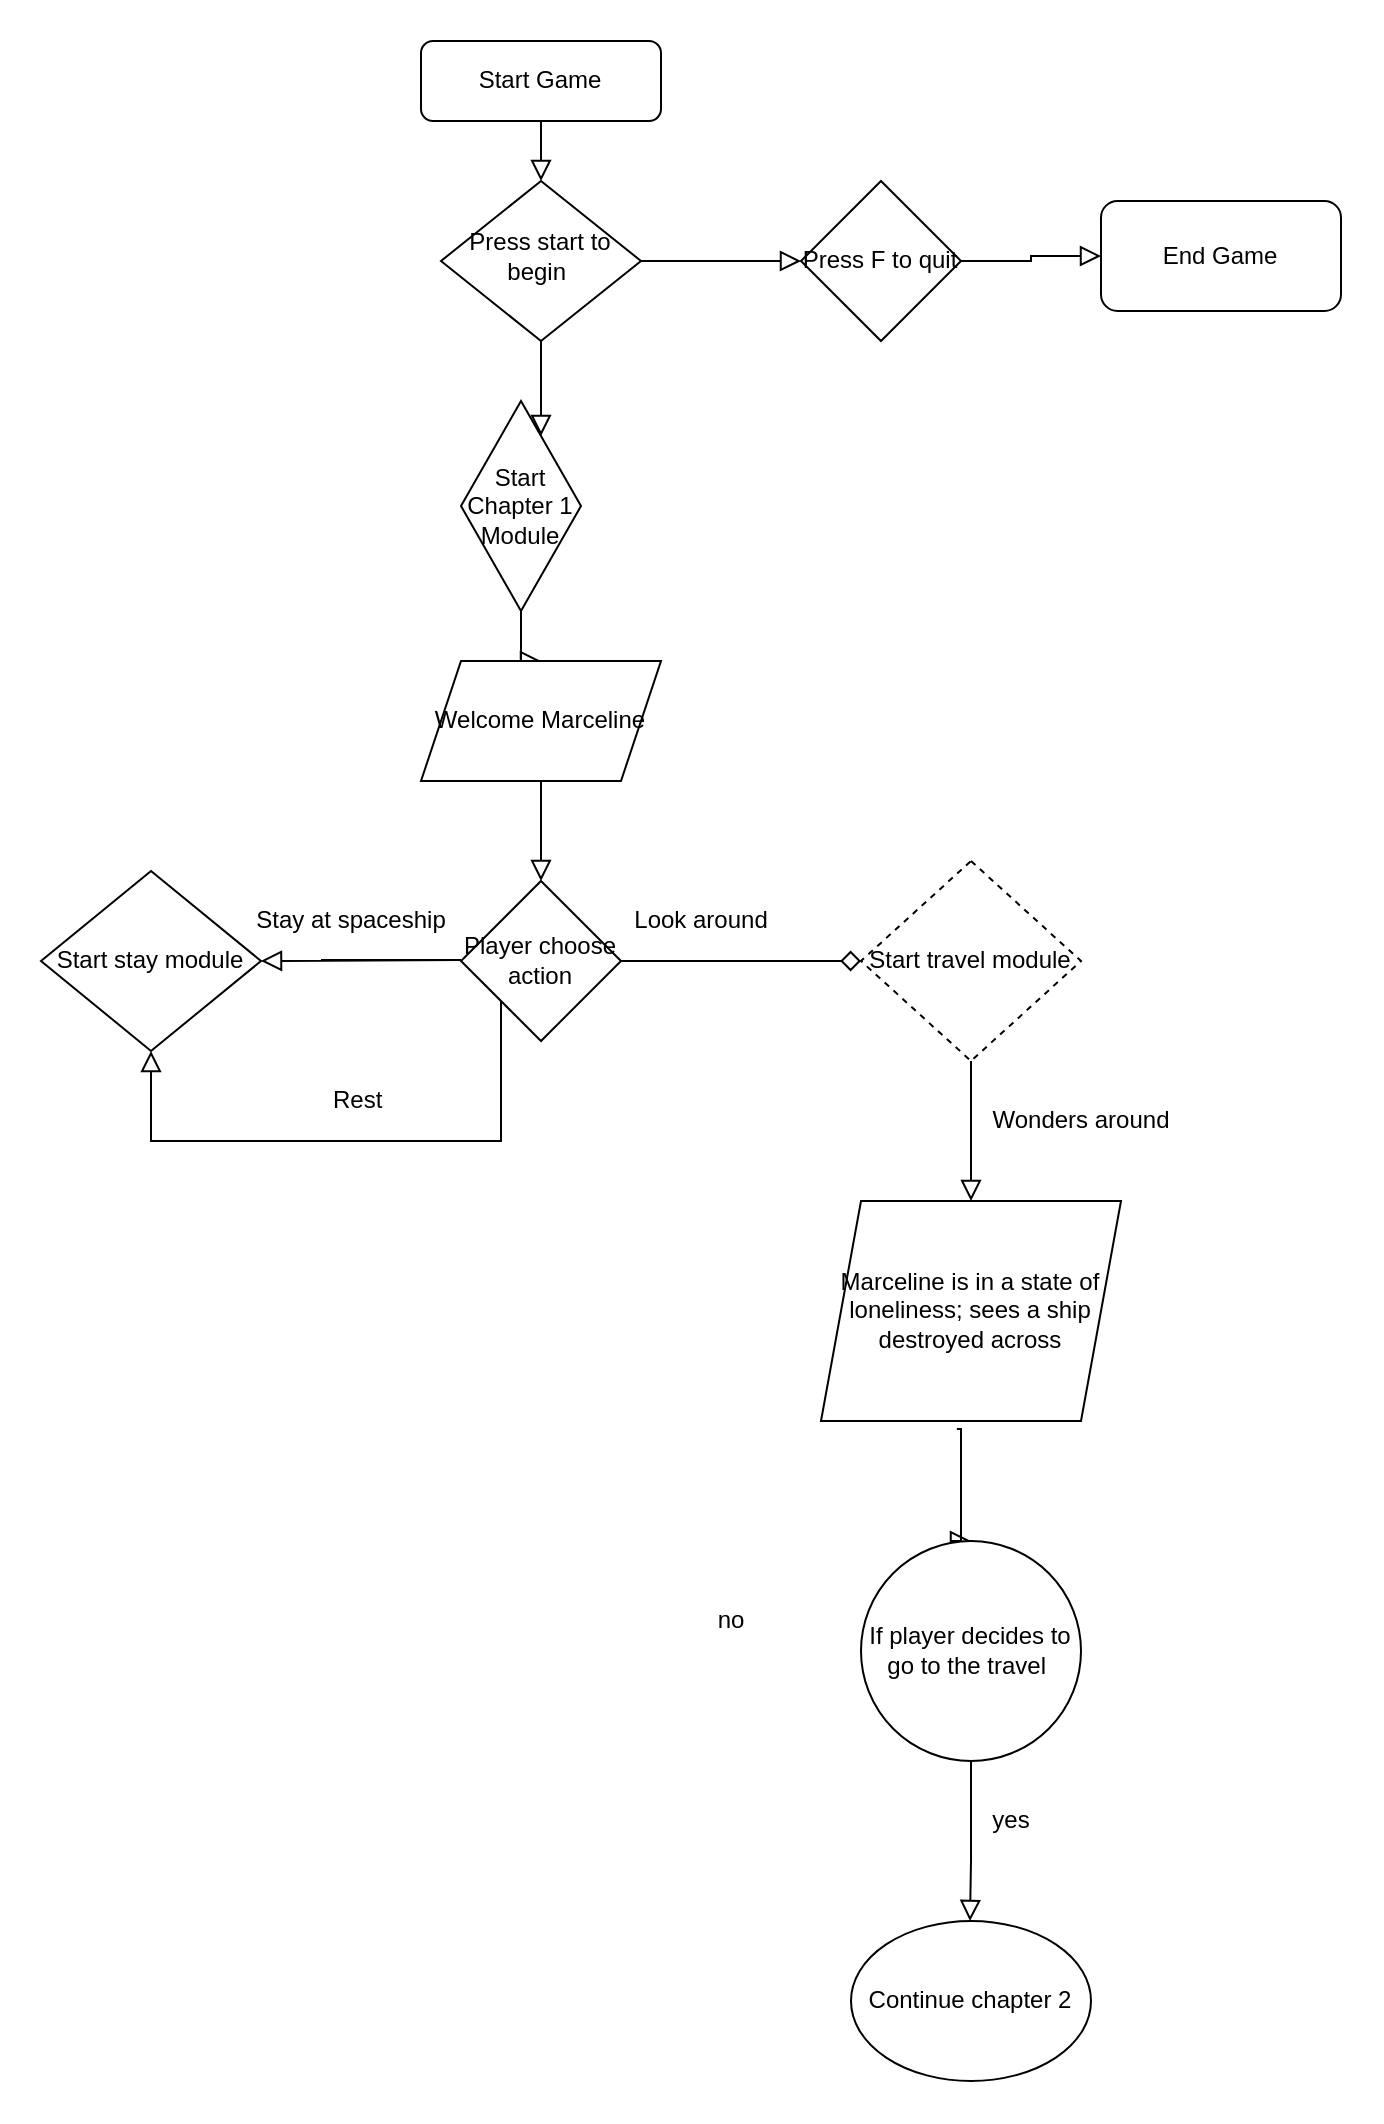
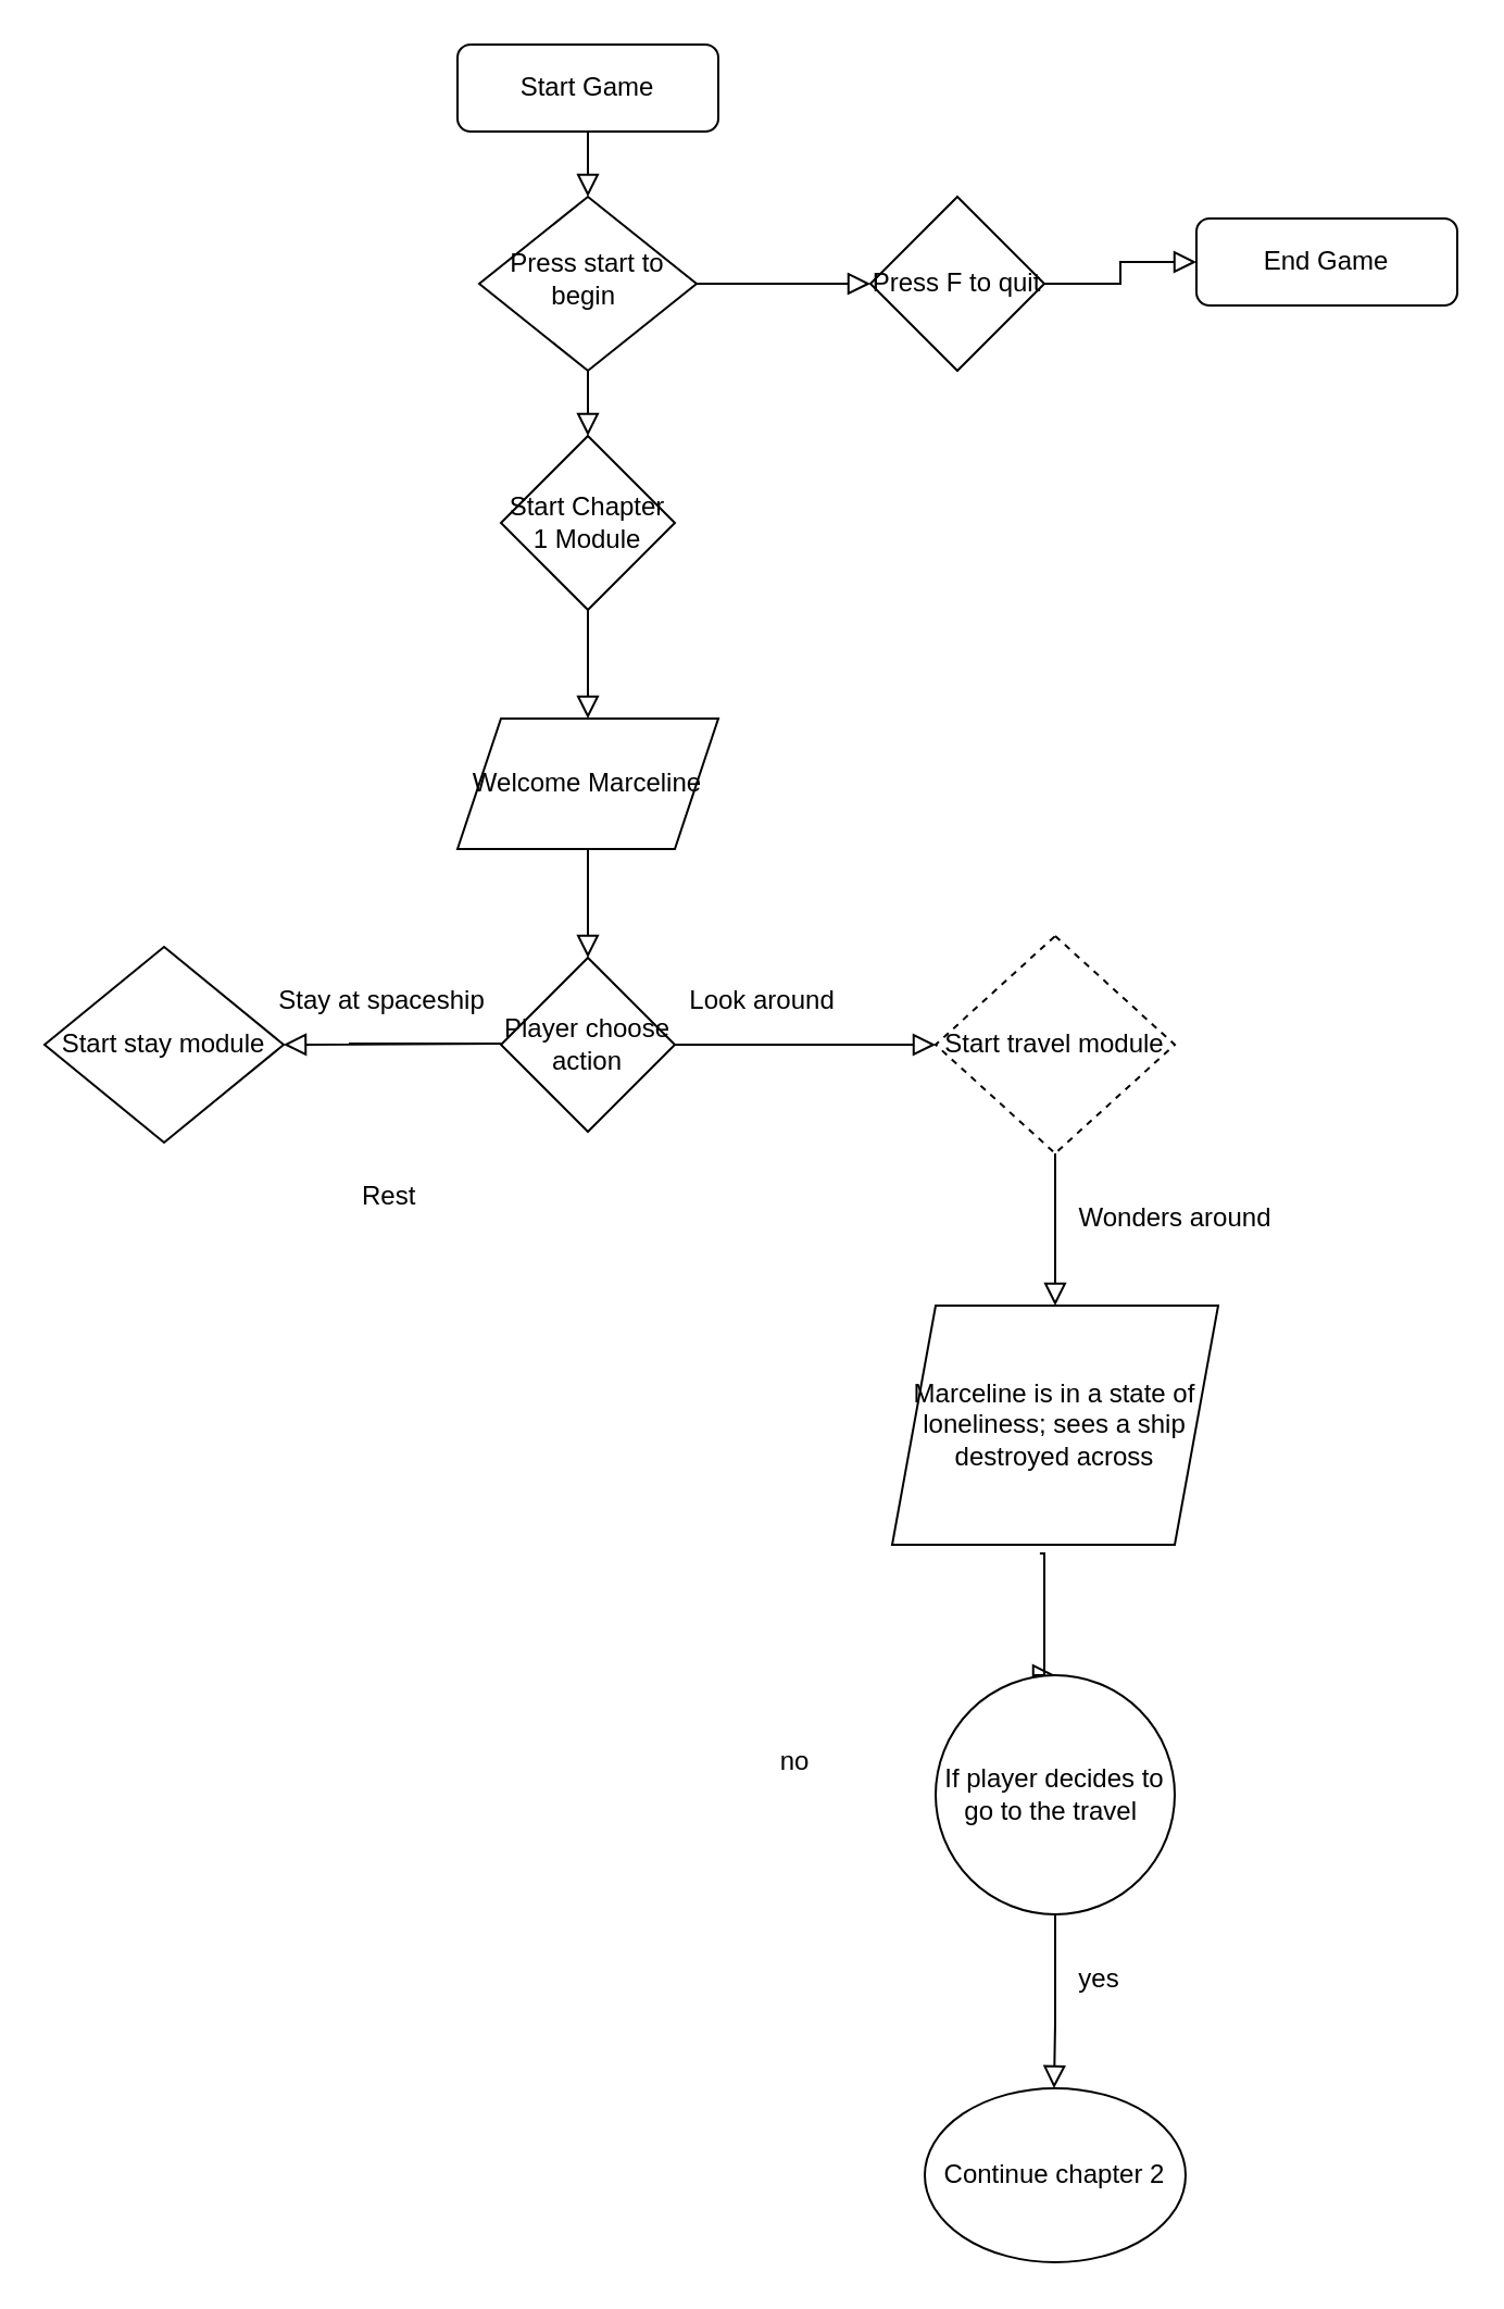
- <mxCell id="29" value="End Game" style="rounded=1;whiteSpace=wrap;html=1;" vertex="1" parent="1"><mxGeometry x="550" y="100" width="120" height="55" as="geometry" /></mxCell>
+ <mxCell id="29" value="End Game" style="rounded=1;whiteSpace=wrap;html=1;" vertex="1" parent="1"><mxGeometry x="550" y="100" width="120" height="40" as="geometry" /></mxCell>
- <mxCell id="7" value="Start Chapter 1 Module" style="rhombus;whiteSpace=wrap;html=1;" vertex="1" parent="1"><mxGeometry x="230" y="200" width="60" height="105" as="geometry" /></mxCell>
+ <mxCell id="7" value="Start Chapter 1 Module" style="rhombus;whiteSpace=wrap;html=1;" vertex="1" parent="1"><mxGeometry x="230" y="200" width="80" height="80" as="geometry" /></mxCell>
- <mxCell id="12" value="" style="edgeStyle=orthogonalEdgeStyle;rounded=0;html=1;jettySize=auto;orthogonalLoop=1;fontSize=11;endArrow=diamond;endFill=0;endSize=8;strokeWidth=1;shadow=0;labelBackgroundColor=none;exitX=1;exitY=0.5;exitDx=0;exitDy=0;entryX=0;entryY=0.5;entryDx=0;entryDy=0;" edge="1" parent="1" source="10" target="16"><mxGeometry x="1" y="142" relative="1" as="geometry"><mxPoint x="110" y="52" as="offset" /><mxPoint x="360" y="479.5" as="sourcePoint" /><mxPoint x="440" y="479.5" as="targetPoint" /></mxGeometry></mxCell>
+ <mxCell id="12" value="" style="edgeStyle=orthogonalEdgeStyle;rounded=0;html=1;jettySize=auto;orthogonalLoop=1;fontSize=11;endArrow=block;endFill=0;endSize=8;strokeWidth=1;shadow=0;labelBackgroundColor=none;exitX=1;exitY=0.5;exitDx=0;exitDy=0;entryX=0;entryY=0.5;entryDx=0;entryDy=0;" edge="1" parent="1" source="10" target="16"><mxGeometry x="1" y="142" relative="1" as="geometry"><mxPoint x="110" y="52" as="offset" /><mxPoint x="360" y="479.5" as="sourcePoint" /><mxPoint x="440" y="479.5" as="targetPoint" /></mxGeometry></mxCell>
- <mxCell id="17" value="" style="edgeStyle=orthogonalEdgeStyle;rounded=0;html=1;jettySize=auto;orthogonalLoop=1;fontSize=11;endArrow=block;endFill=0;endSize=8;strokeWidth=1;shadow=0;labelBackgroundColor=none;exitX=0;exitY=1;exitDx=0;exitDy=0;entryX=0.5;entryY=1;entryDx=0;entryDy=0;" edge="1" parent="1" source="10" target="14"><mxGeometry x="1" y="142" relative="1" as="geometry"><mxPoint x="110" y="52" as="offset" /><mxPoint x="230" y="530" as="sourcePoint" /><mxPoint x="150" y="570" as="targetPoint" /><Array as="points"><mxPoint x="250" y="570" /><mxPoint x="75" y="570" /></Array></mxGeometry></mxCell>
